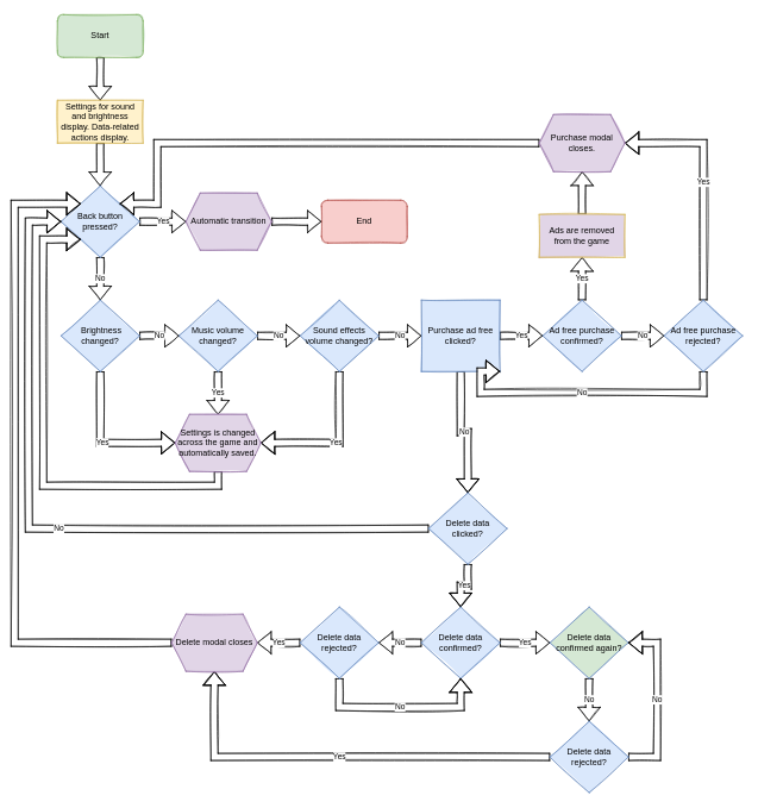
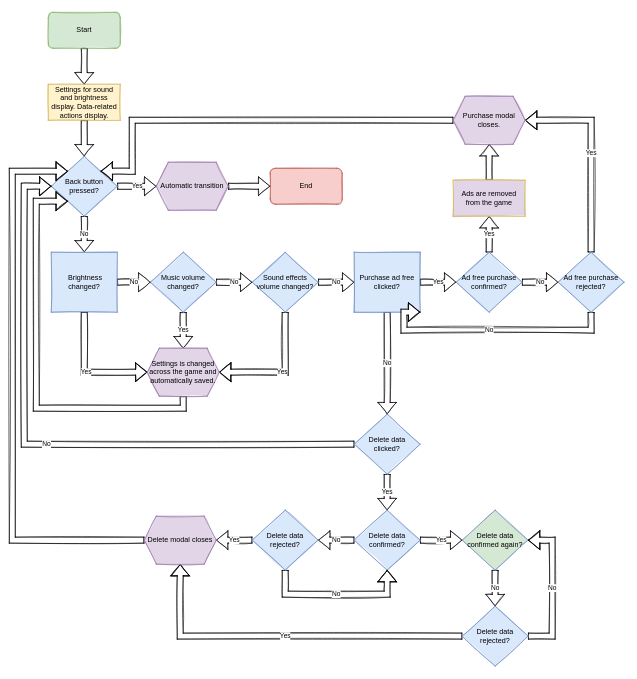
- <mxCell id="40" value="&amp;nbsp;Brightness changed?" style="rhombus;whiteSpace=wrap;html=1;fillColor=#dae8fc;strokeColor=#6c8ebf;rounded=0;sketch=1;fillStyle=solid;" vertex="1" parent="1"><mxGeometry x="85" y="420" width="110" height="100" as="geometry" /></mxCell>
+ <mxCell id="40" value="&amp;nbsp;Brightness changed?" style="whiteSpace=wrap;html=1;fillColor=#dae8fc;strokeColor=#6c8ebf;sketch=1;fillStyle=solid;rounded=0;" vertex="1" parent="1"><mxGeometry x="85" y="420" width="110" height="100" as="geometry" /></mxCell>
- <mxCell id="28" value="Delete data clicked?" style="rhombus;whiteSpace=wrap;html=1;fillColor=#dae8fc;strokeColor=#6c8ebf;rounded=0;sketch=1;fillStyle=solid;" vertex="1" parent="1"><mxGeometry x="600" y="690" width="110" height="100" as="geometry" /></mxCell>
+ <mxCell id="28" value="Delete data clicked?" style="rhombus;whiteSpace=wrap;html=1;fillColor=#dae8fc;strokeColor=#6c8ebf;rounded=0;sketch=1;fillStyle=solid;" vertex="1" parent="1"><mxGeometry x="590" y="690" width="110" height="100" as="geometry" /></mxCell>
